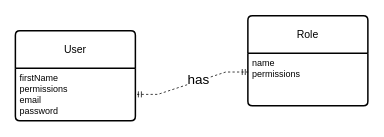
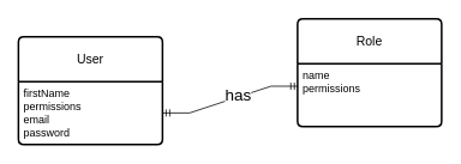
- <mxCell id="6" value="" style="edgeStyle=entityRelationEdgeStyle;fontSize=12;html=1;endArrow=ERmandOne;startArrow=ERmandOne;rounded=0;entryX=1;entryY=0.5;entryDx=0;entryDy=0;exitX=0.003;exitY=0.36;exitDx=0;exitDy=0;exitPerimeter=0;dashed=1;" edge="1" parent="1" source="5" target="3"><mxGeometry width="100" height="100" relative="1" as="geometry"><mxPoint x="380" y="277.5" as="sourcePoint" /><mxPoint x="260" y="135" as="targetPoint" /></mxGeometry></mxCell>
+ <mxCell id="6" value="" style="edgeStyle=entityRelationEdgeStyle;fontSize=12;html=1;endArrow=ERmandOne;startArrow=ERmandOne;rounded=0;entryX=1;entryY=0.5;entryDx=0;entryDy=0;exitX=0.003;exitY=0.36;exitDx=0;exitDy=0;exitPerimeter=0;" edge="1" parent="1" source="5" target="3"><mxGeometry width="100" height="100" relative="1" as="geometry"><mxPoint x="380" y="277.5" as="sourcePoint" /><mxPoint x="260" y="135" as="targetPoint" /></mxGeometry></mxCell>
